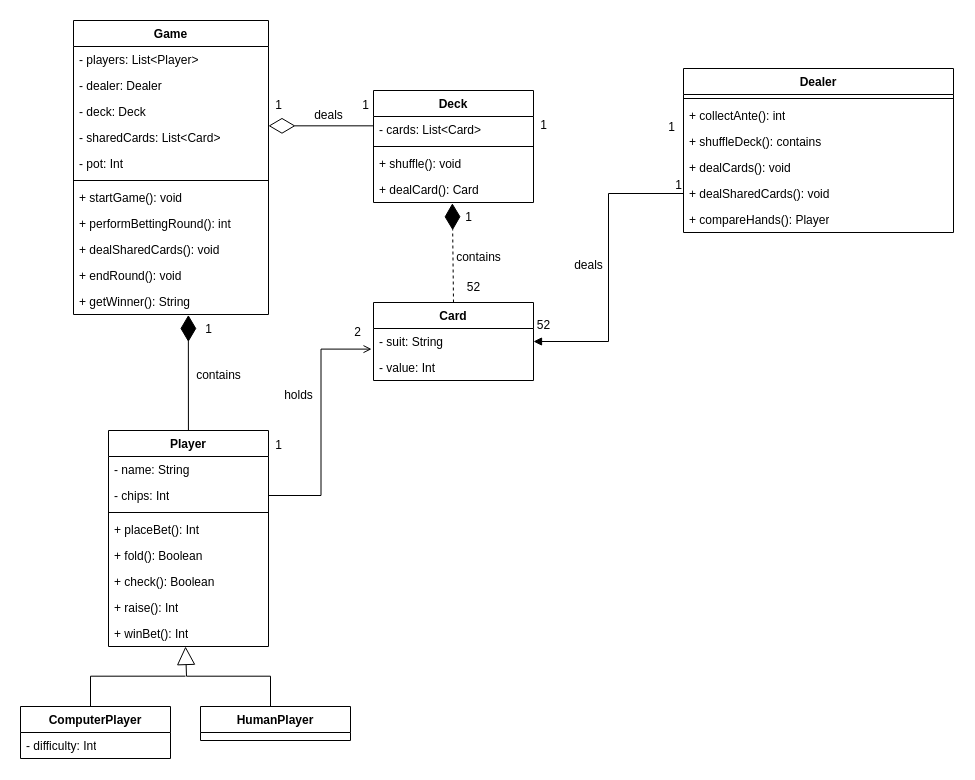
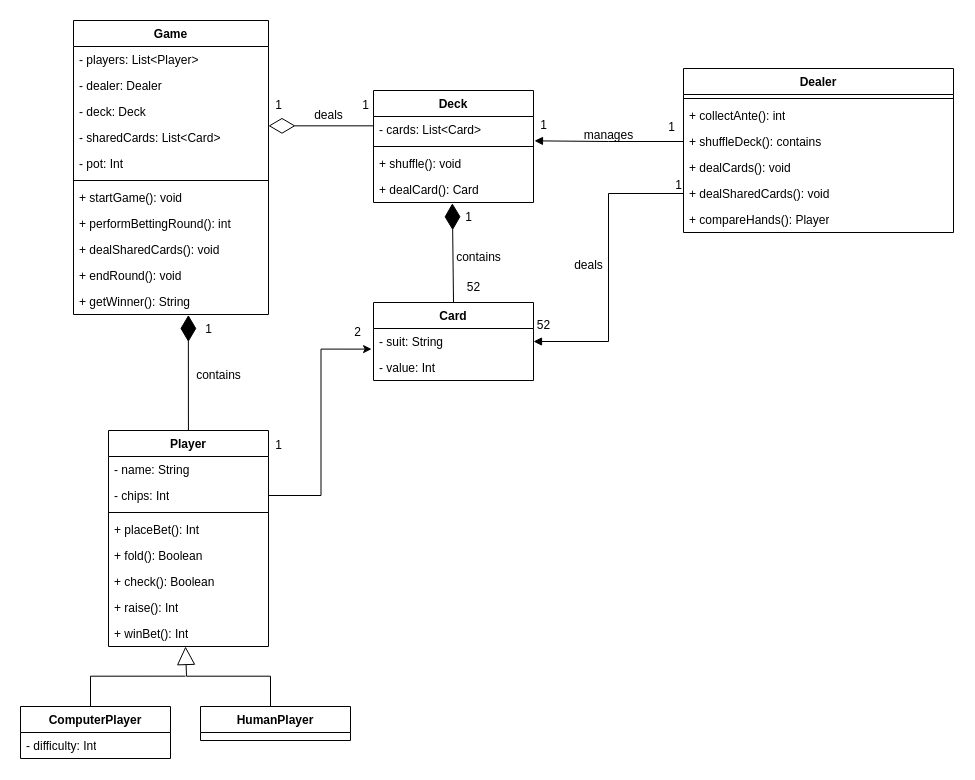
+ <mxCell id="47" value="manages" style="text;html=1;align=center;verticalAlign=middle;resizable=0;points=[];autosize=1;strokeColor=none;fillColor=none;" vertex="1" parent="1"><mxGeometry x="573" y="120" width="70" height="30" as="geometry" /></mxCell>
+ <mxCell id="48" value="" style="endArrow=block;endFill=1;html=1;edgeStyle=orthogonalEdgeStyle;align=left;verticalAlign=top;rounded=0;exitX=0;exitY=0.5;exitDx=0;exitDy=0;entryX=1.006;entryY=0.936;entryDx=0;entryDy=0;entryPerimeter=0;" edge="1" parent="1" source="37" target="12"><mxGeometry x="-1" relative="1" as="geometry"><mxPoint x="713" y="260" as="sourcePoint" /><mxPoint x="873" y="260" as="targetPoint" /></mxGeometry></mxCell>
- <mxCell id="43" value="" style="endArrow=diamondThin;endFill=1;endSize=24;html=1;rounded=0;exitX=0.5;exitY=0;exitDx=0;exitDy=0;entryX=0.493;entryY=1.029;entryDx=0;entryDy=0;entryPerimeter=0;dashed=1;" edge="1" parent="1" source="16" target="15"><mxGeometry width="160" relative="1" as="geometry"><mxPoint x="563" y="310" as="sourcePoint" /><mxPoint x="333" y="250" as="targetPoint" /></mxGeometry></mxCell>
+ <mxCell id="43" value="" style="endArrow=diamondThin;endFill=1;endSize=24;html=1;rounded=0;exitX=0.5;exitY=0;exitDx=0;exitDy=0;entryX=0.493;entryY=1.029;entryDx=0;entryDy=0;entryPerimeter=0;" edge="1" parent="1" source="16" target="15"><mxGeometry width="160" relative="1" as="geometry"><mxPoint x="563" y="310" as="sourcePoint" /><mxPoint x="333" y="250" as="targetPoint" /></mxGeometry></mxCell>
- <mxCell id="62" style="edgeStyle=orthogonalEdgeStyle;rounded=0;orthogonalLoop=1;jettySize=auto;html=1;exitX=1;exitY=0.5;exitDx=0;exitDy=0;entryX=-0.012;entryY=-0.207;entryDx=0;entryDy=0;entryPerimeter=0;endArrow=open;" edge="1" parent="1" source="4" target="18"><mxGeometry relative="1" as="geometry" /></mxCell>
+ <mxCell id="62" style="edgeStyle=orthogonalEdgeStyle;rounded=0;orthogonalLoop=1;jettySize=auto;html=1;exitX=1;exitY=0.5;exitDx=0;exitDy=0;entryX=-0.012;entryY=-0.207;entryDx=0;entryDy=0;entryPerimeter=0;" edge="1" parent="1" source="4" target="18"><mxGeometry relative="1" as="geometry" /></mxCell>
- <mxCell id="65" value="holds" style="text;html=1;align=center;verticalAlign=middle;resizable=0;points=[];autosize=1;strokeColor=none;fillColor=none;" vertex="1" parent="1"><mxGeometry x="273" y="380" width="50" height="30" as="geometry" /></mxCell>
